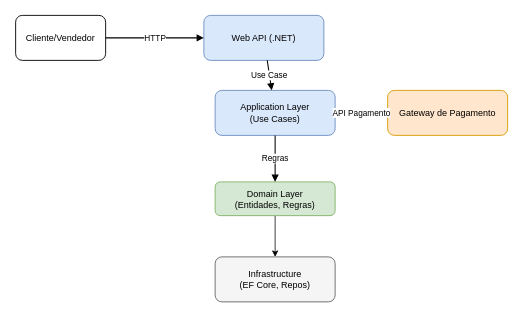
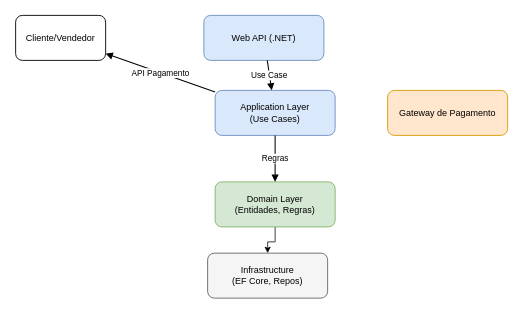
- <mxCell id="9" value="HTTP" style="endArrow=block;html=1;strokeWidth=1.4;" parent="1" source="2" target="3" edge="1"><mxGeometry relative="1" as="geometry" /></mxCell>
- <mxCell id="12" value="API Pagamento" style="endArrow=block;html=1;strokeWidth=1.4;" parent="1" source="4" target="8" edge="1"><mxGeometry relative="1" as="geometry" /></mxCell>
+ <mxCell id="12" value="API Pagamento" style="endArrow=block;html=1;strokeWidth=1.4;" parent="1" source="4" target="2" edge="1"><mxGeometry relative="1" as="geometry" /></mxCell>
- <mxCell id="6" value="Domain Layer&#10;(Entidades, Regras)" style="rounded=1;whiteSpace=wrap;html=1;fillColor=#d5e8d4;strokeColor=#82b366;strokeWidth=1.2;" parent="1" vertex="1"><mxGeometry x="286" y="242" width="160" height="45" as="geometry" /></mxCell>
+ <mxCell id="6" value="Domain Layer&#10;(Entidades, Regras)" style="rounded=1;whiteSpace=wrap;html=1;fillColor=#d5e8d4;strokeColor=#82b366;strokeWidth=1.2;" parent="1" vertex="1"><mxGeometry x="286" y="242" width="160" height="60" as="geometry" /></mxCell>
- <mxCell id="7" value="Infrastructure&#10;(EF Core, Repos)" style="rounded=1;whiteSpace=wrap;html=1;fillColor=#f5f5f5;strokeColor=#666666;strokeWidth=1.2;" parent="1" vertex="1"><mxGeometry x="286" y="342" width="160" height="60" as="geometry" /></mxCell>
+ <mxCell id="7" value="Infrastructure&#10;(EF Core, Repos)" style="rounded=1;whiteSpace=wrap;html=1;fillColor=#f5f5f5;strokeColor=#666666;strokeWidth=1.2;" parent="1" vertex="1"><mxGeometry x="276" y="337" width="160" height="60" as="geometry" /></mxCell>
